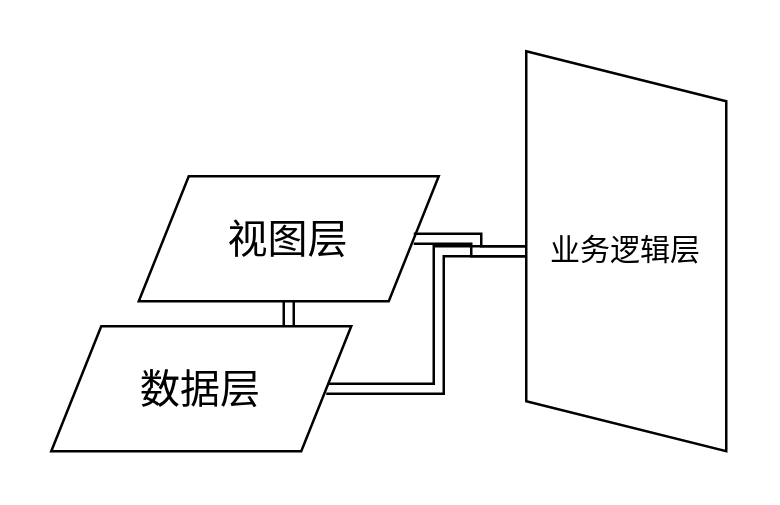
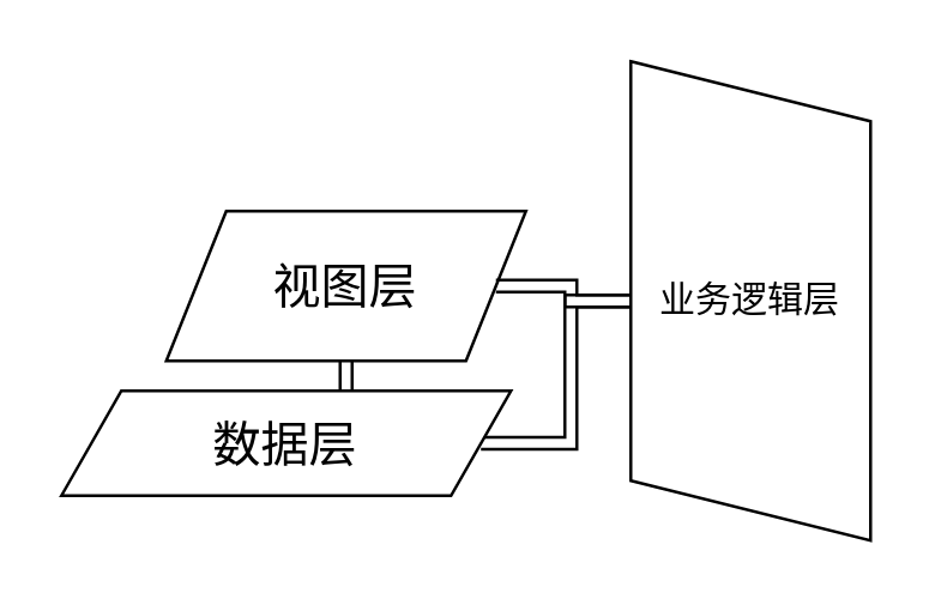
- <mxCell id="5" value="&lt;font style=&quot;font-size: 16px;&quot;&gt;数据层&lt;/font&gt;" style="shape=parallelogram;perimeter=parallelogramPerimeter;whiteSpace=wrap;html=1;fixedSize=1;" vertex="1" parent="1"><mxGeometry x="20" y="130" width="120" height="50" as="geometry" /></mxCell>
+ <mxCell id="5" value="&lt;font style=&quot;font-size: 16px;&quot;&gt;数据层&lt;/font&gt;" style="shape=parallelogram;perimeter=parallelogramPerimeter;whiteSpace=wrap;html=1;fixedSize=1;" vertex="1" parent="1"><mxGeometry x="20" y="130" width="150" height="35" as="geometry" /></mxCell>
